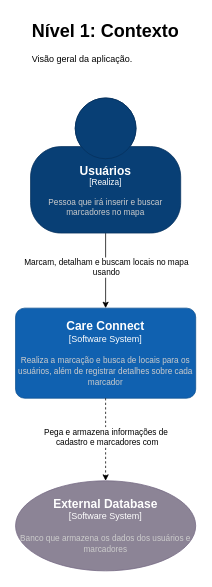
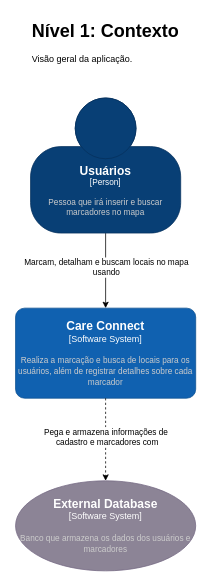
- <mxCell id="4" value="&lt;font style=&quot;font-size: 16px&quot;&gt;&lt;b&gt;Usuários&lt;/b&gt;&lt;/font&gt;&lt;div&gt;[Realiza]&lt;/div&gt;&lt;br&gt;&lt;div&gt;&lt;font style=&quot;font-size: 11px&quot;&gt;&lt;font color=&quot;#cccccc&quot;&gt;Pessoa que irá inserir e buscar marcadores no mapa&lt;/font&gt;&lt;/div&gt;" style="html=1;fontSize=11;dashed=0;whiteSpace=wrap;fillColor=#083F75;strokeColor=#06315C;fontColor=#ffffff;shape=mxgraph.c4.person2;align=center;metaEdit=1;points=[[0.5,0,0],[1,0.5,0],[1,0.75,0],[0.75,1,0],[0.5,1,0],[0.25,1,0],[0,0.75,0],[0,0.5,0]];resizable=0;" vertex="1" parent="1"><mxGeometry x="40" y="130" width="200" height="180" as="geometry" /></mxCell>
+ <mxCell id="4" value="&lt;font style=&quot;font-size: 16px&quot;&gt;&lt;b&gt;Usuários&lt;/b&gt;&lt;/font&gt;&lt;div&gt;[Person]&lt;/div&gt;&lt;br&gt;&lt;div&gt;&lt;font style=&quot;font-size: 11px&quot;&gt;&lt;font color=&quot;#cccccc&quot;&gt;Pessoa que irá inserir e buscar marcadores no mapa&lt;/font&gt;&lt;/div&gt;" style="html=1;fontSize=11;dashed=0;whiteSpace=wrap;fillColor=#083F75;strokeColor=#06315C;fontColor=#ffffff;shape=mxgraph.c4.person2;align=center;metaEdit=1;points=[[0.5,0,0],[1,0.5,0],[1,0.75,0],[0.75,1,0],[0.5,1,0],[0.25,1,0],[0,0.75,0],[0,0.5,0]];resizable=0;" vertex="1" parent="1"><mxGeometry x="40" y="130" width="200" height="180" as="geometry" /></mxCell>
